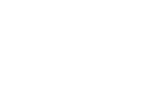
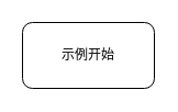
+ <mxCell id="2" value="示例开始" style="rounded=1;whiteSpace=wrap;html=1;" vertex="1" parent="1"><mxGeometry x="20" y="20" width="120" height="60" as="geometry" /></mxCell>
